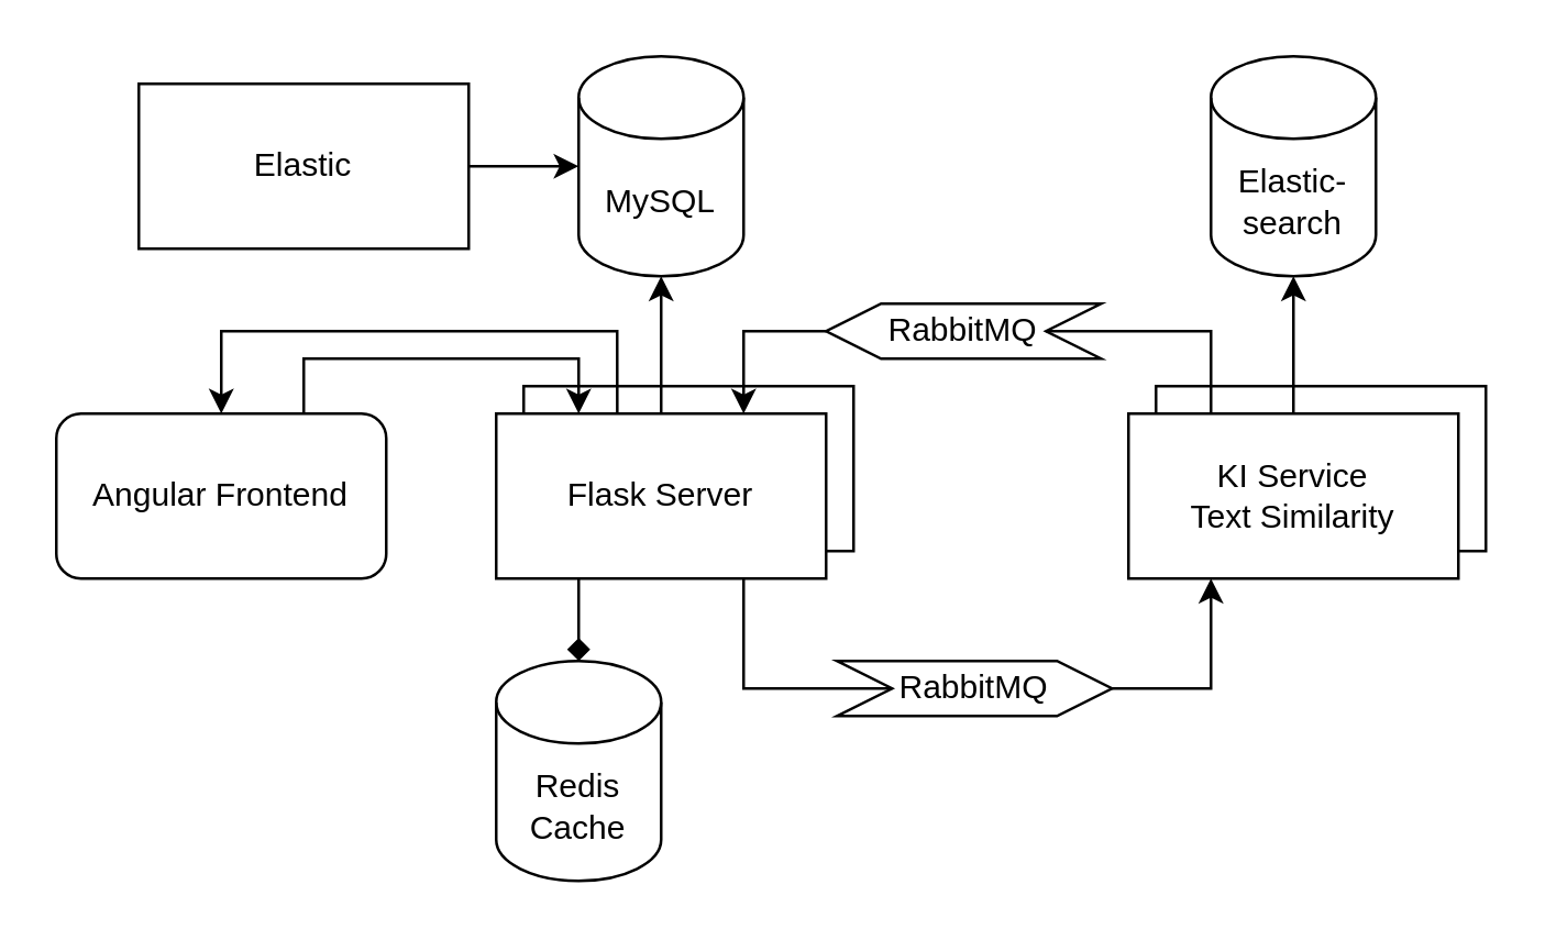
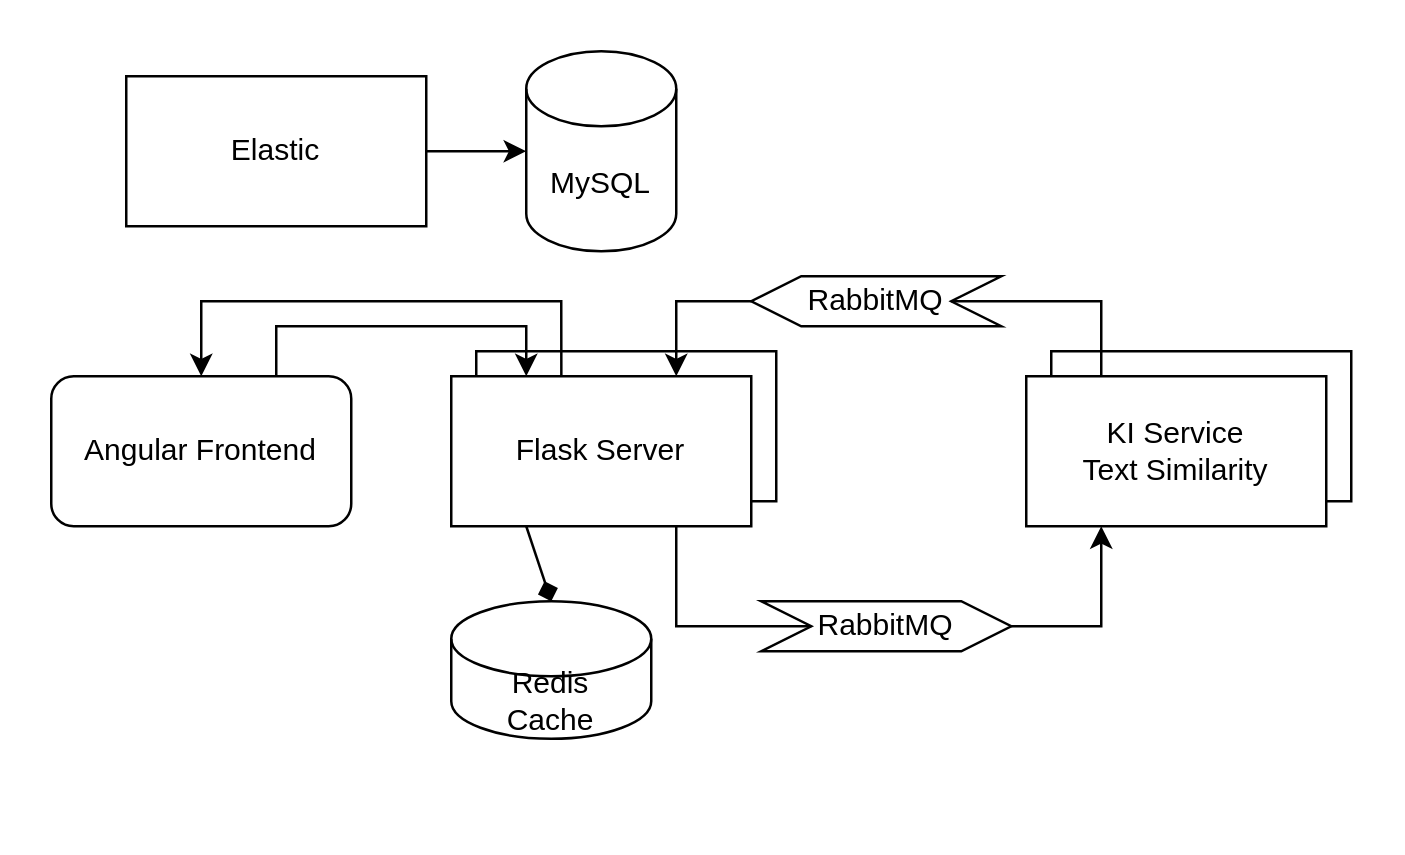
- <mxCell id="11" value="Elastic-&lt;br&gt;search" style="shape=cylinder3;whiteSpace=wrap;html=1;boundedLbl=1;backgroundOutline=1;size=15;" parent="1" vertex="1"><mxGeometry x="440" y="20" width="60" height="80" as="geometry" /></mxCell>
- <mxCell id="16" value="" style="endArrow=classic;html=1;rounded=0;exitX=0.5;exitY=0;exitDx=0;exitDy=0;entryX=0.5;entryY=1;entryDx=0;entryDy=0;entryPerimeter=0;" parent="1" source="4" target="8" edge="1"><mxGeometry width="50" height="50" relative="1" as="geometry"><mxPoint x="270" y="140" as="sourcePoint" /><mxPoint x="320" y="90" as="targetPoint" /></mxGeometry></mxCell>
- <mxCell id="22" value="" style="endArrow=classic;html=1;rounded=0;entryX=0.5;entryY=1;entryDx=0;entryDy=0;entryPerimeter=0;exitX=0.5;exitY=0;exitDx=0;exitDy=0;" edge="1" parent="1" source="6" target="11"><mxGeometry width="50" height="50" relative="1" as="geometry"><mxPoint x="610" y="230" as="sourcePoint" /><mxPoint x="660" y="180" as="targetPoint" /></mxGeometry></mxCell>
- <mxCell id="7" value="Redis&lt;br&gt;Cache" style="shape=cylinder3;whiteSpace=wrap;html=1;boundedLbl=1;backgroundOutline=1;size=15;" parent="1" vertex="1"><mxGeometry x="180" y="240" width="60" height="80" as="geometry" /></mxCell>
+ <mxCell id="7" value="Redis&lt;br&gt;Cache" style="shape=cylinder3;whiteSpace=wrap;html=1;boundedLbl=1;backgroundOutline=1;size=15;" parent="1" vertex="1"><mxGeometry x="180" y="240" width="80" height="55" as="geometry" /></mxCell>
